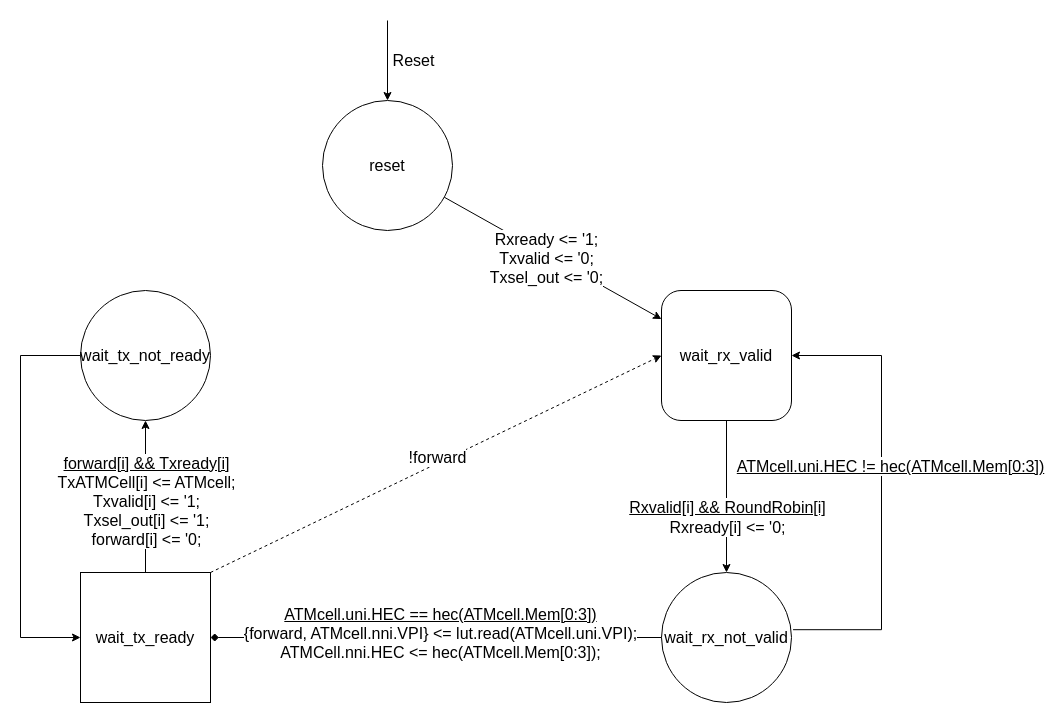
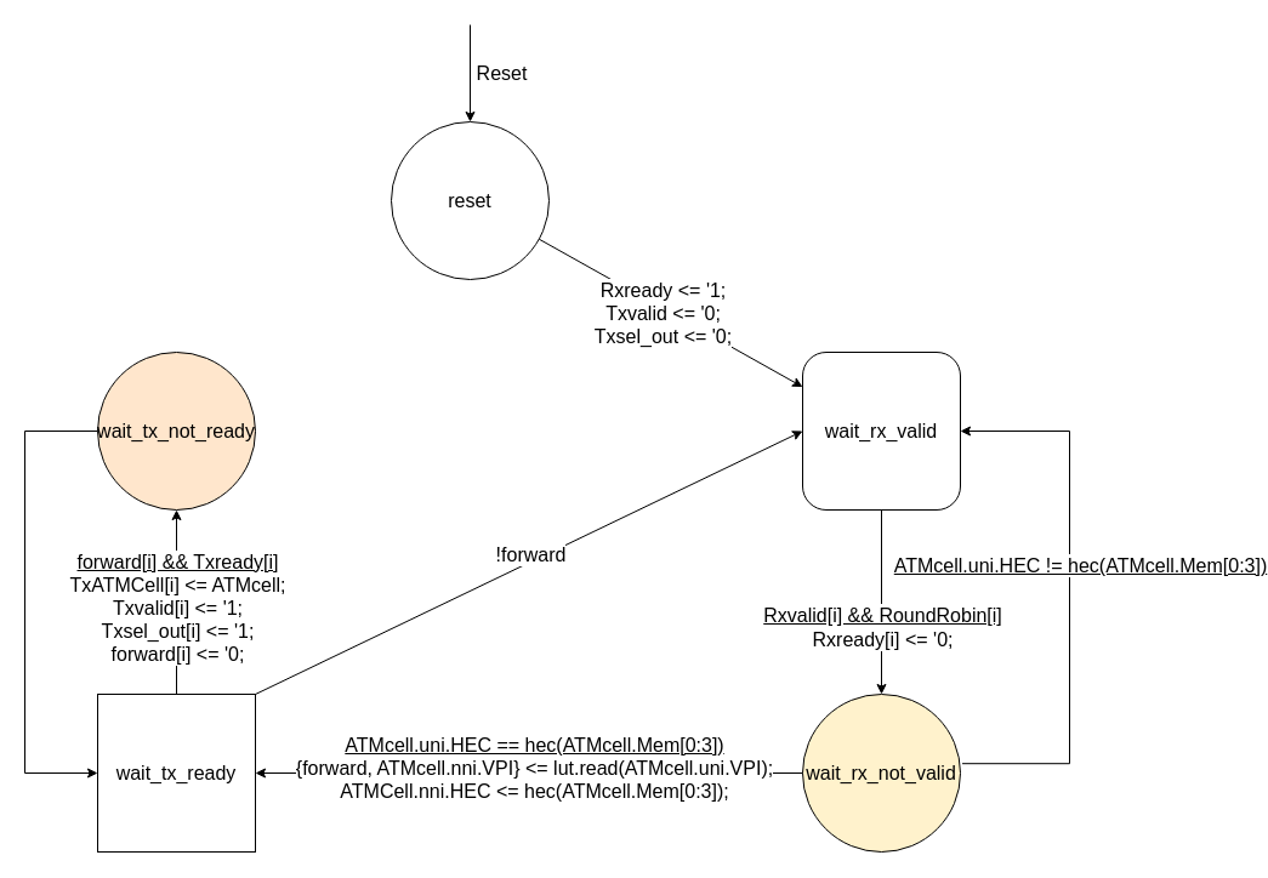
- <mxCell id="6" value="wait_tx_not_ready" style="ellipse;whiteSpace=wrap;html=1;aspect=fixed;fontSize=16;" vertex="1" parent="1"><mxGeometry x="80" y="290" width="130" height="130" as="geometry" /></mxCell>
+ <mxCell id="6" value="wait_tx_not_ready" style="ellipse;whiteSpace=wrap;html=1;aspect=fixed;fontSize=16;fillColor=#ffe6cc;" vertex="1" parent="1"><mxGeometry x="80" y="290" width="130" height="130" as="geometry" /></mxCell>
- <mxCell id="17" value="" style="endArrow=classic;html=1;rounded=0;entryX=0;entryY=0.5;entryDx=0;entryDy=0;exitX=1;exitY=0;exitDx=0;exitDy=0;dashed=1;" edge="1" parent="1" source="5" target="3"><mxGeometry width="50" height="50" relative="1" as="geometry"><mxPoint x="210" y="530" as="sourcePoint" /><mxPoint x="550" y="350" as="targetPoint" /></mxGeometry></mxCell>
+ <mxCell id="17" value="" style="endArrow=classic;html=1;rounded=0;entryX=0;entryY=0.5;entryDx=0;entryDy=0;exitX=1;exitY=0;exitDx=0;exitDy=0;" edge="1" parent="1" source="5" target="3"><mxGeometry width="50" height="50" relative="1" as="geometry"><mxPoint x="210" y="530" as="sourcePoint" /><mxPoint x="550" y="350" as="targetPoint" /></mxGeometry></mxCell>
- <mxCell id="13" value="" style="endArrow=diamond;html=1;rounded=0;exitX=0;exitY=0.5;exitDx=0;exitDy=0;entryX=1;entryY=0.5;entryDx=0;entryDy=0;" edge="1" parent="1" source="2" target="5"><mxGeometry width="50" height="50" relative="1" as="geometry"><mxPoint x="352" y="752" as="sourcePoint" /><mxPoint x="402" y="702" as="targetPoint" /></mxGeometry></mxCell>
+ <mxCell id="13" value="" style="endArrow=classic;html=1;rounded=0;exitX=0;exitY=0.5;exitDx=0;exitDy=0;entryX=1;entryY=0.5;entryDx=0;entryDy=0;" edge="1" parent="1" source="2" target="5"><mxGeometry width="50" height="50" relative="1" as="geometry"><mxPoint x="352" y="752" as="sourcePoint" /><mxPoint x="402" y="702" as="targetPoint" /></mxGeometry></mxCell>
- <mxCell id="2" value="wait_rx_not_valid" style="ellipse;whiteSpace=wrap;html=1;aspect=fixed;fontSize=16;" vertex="1" parent="1"><mxGeometry x="661" y="572" width="130" height="130" as="geometry" /></mxCell>
+ <mxCell id="2" value="wait_rx_not_valid" style="ellipse;whiteSpace=wrap;html=1;aspect=fixed;fontSize=16;fillColor=#fff2cc;" vertex="1" parent="1"><mxGeometry x="661" y="572" width="130" height="130" as="geometry" /></mxCell>
